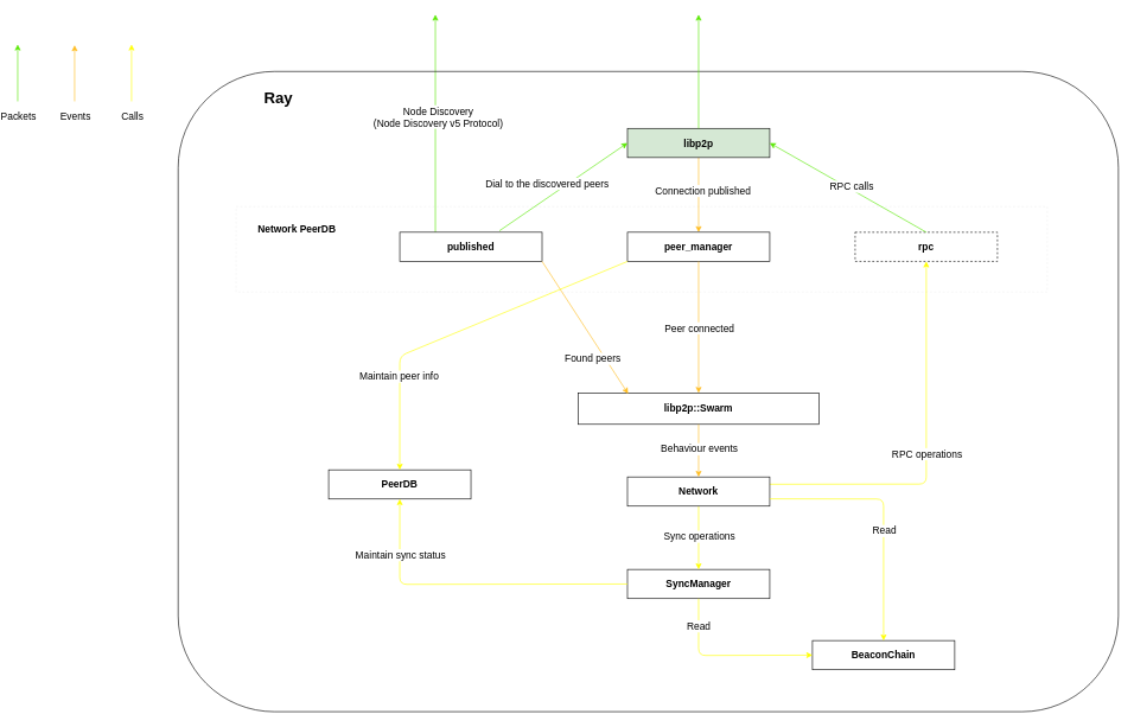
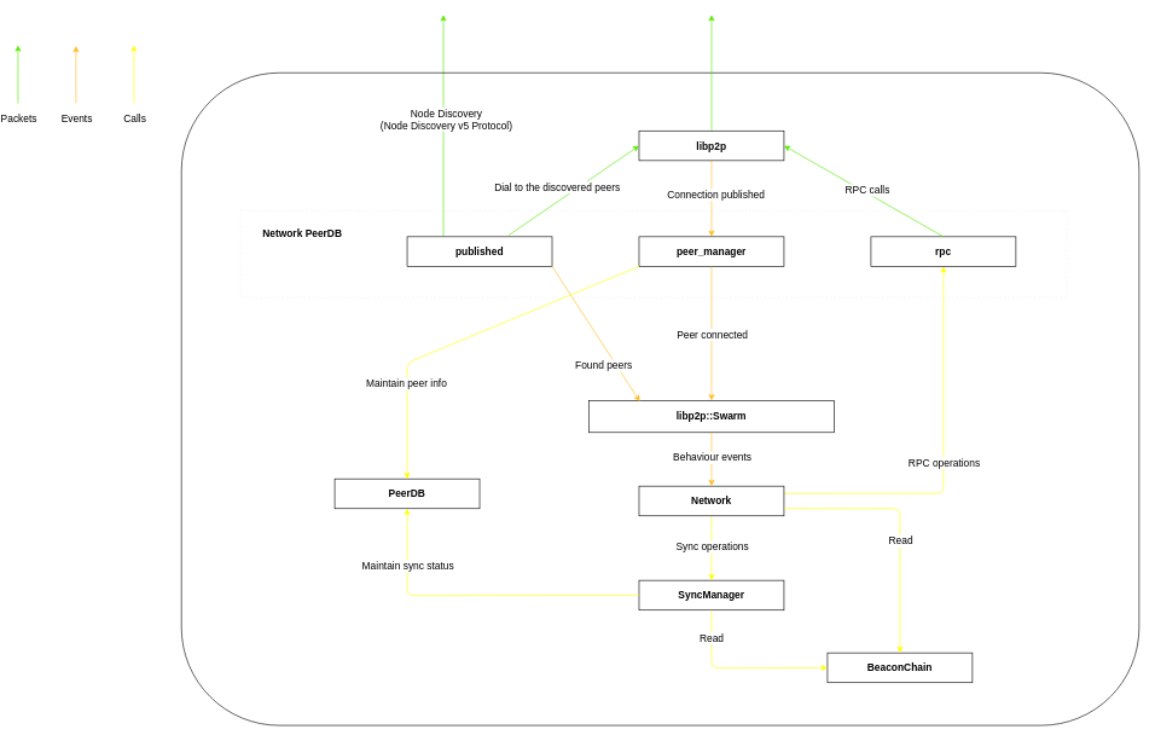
- <mxCell id="28" value="Ray" style="text;html=1;align=center;verticalAlign=middle;resizable=0;points=[];autosize=1;strokeColor=none;fillColor=none;fontSize=22;fontStyle=1" parent="1" vertex="1"><mxGeometry x="360" y="123" width="51" height="30" as="geometry" /></mxCell>
- <mxCell id="14" value="libp2p" style="rounded=0;whiteSpace=wrap;html=1;fontSize=14;fontStyle=1;fillColor=#d5e8d4;" parent="1" vertex="1"><mxGeometry y="180" width="200" height="41" as="geometry" x="877" /></mxCell>
+ <mxCell id="14" value="libp2p" style="rounded=0;whiteSpace=wrap;html=1;fontSize=14;fontStyle=1" parent="1" vertex="1"><mxGeometry y="180" width="200" height="41" as="geometry" x="877" /></mxCell>
- <mxCell id="12" value="rpc" style="rounded=0;whiteSpace=wrap;html=1;fontSize=14;fontStyle=1;dashed=1;" parent="1" vertex="1"><mxGeometry x="1197" y="326" width="200" height="41" as="geometry" /></mxCell>
+ <mxCell id="12" value="rpc" style="rounded=0;whiteSpace=wrap;html=1;fontSize=14;fontStyle=1" parent="1" vertex="1"><mxGeometry x="1197" y="326" width="200" height="41" as="geometry" /></mxCell>
